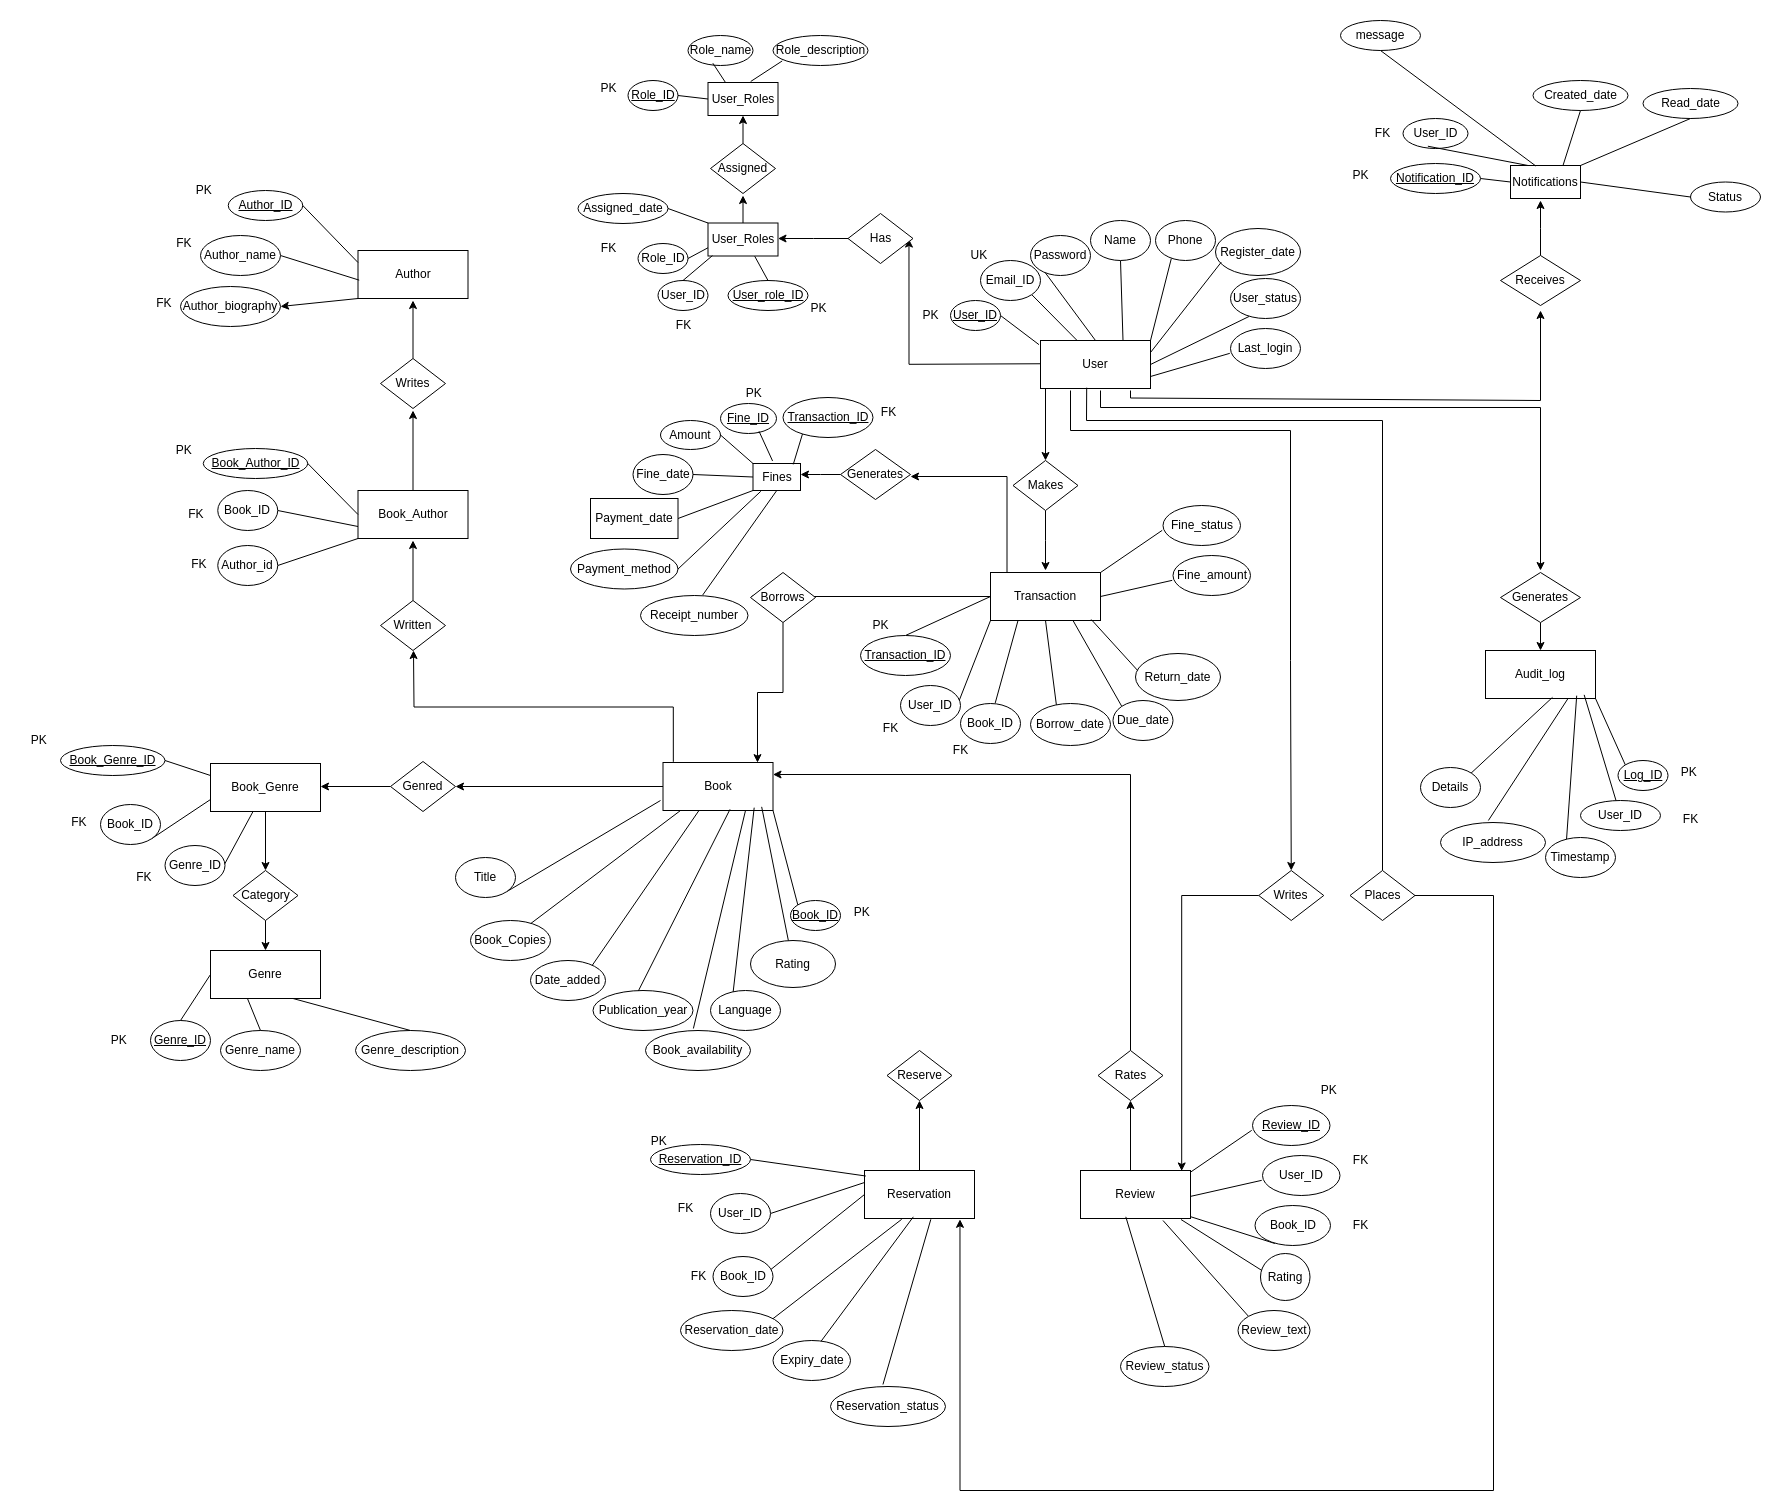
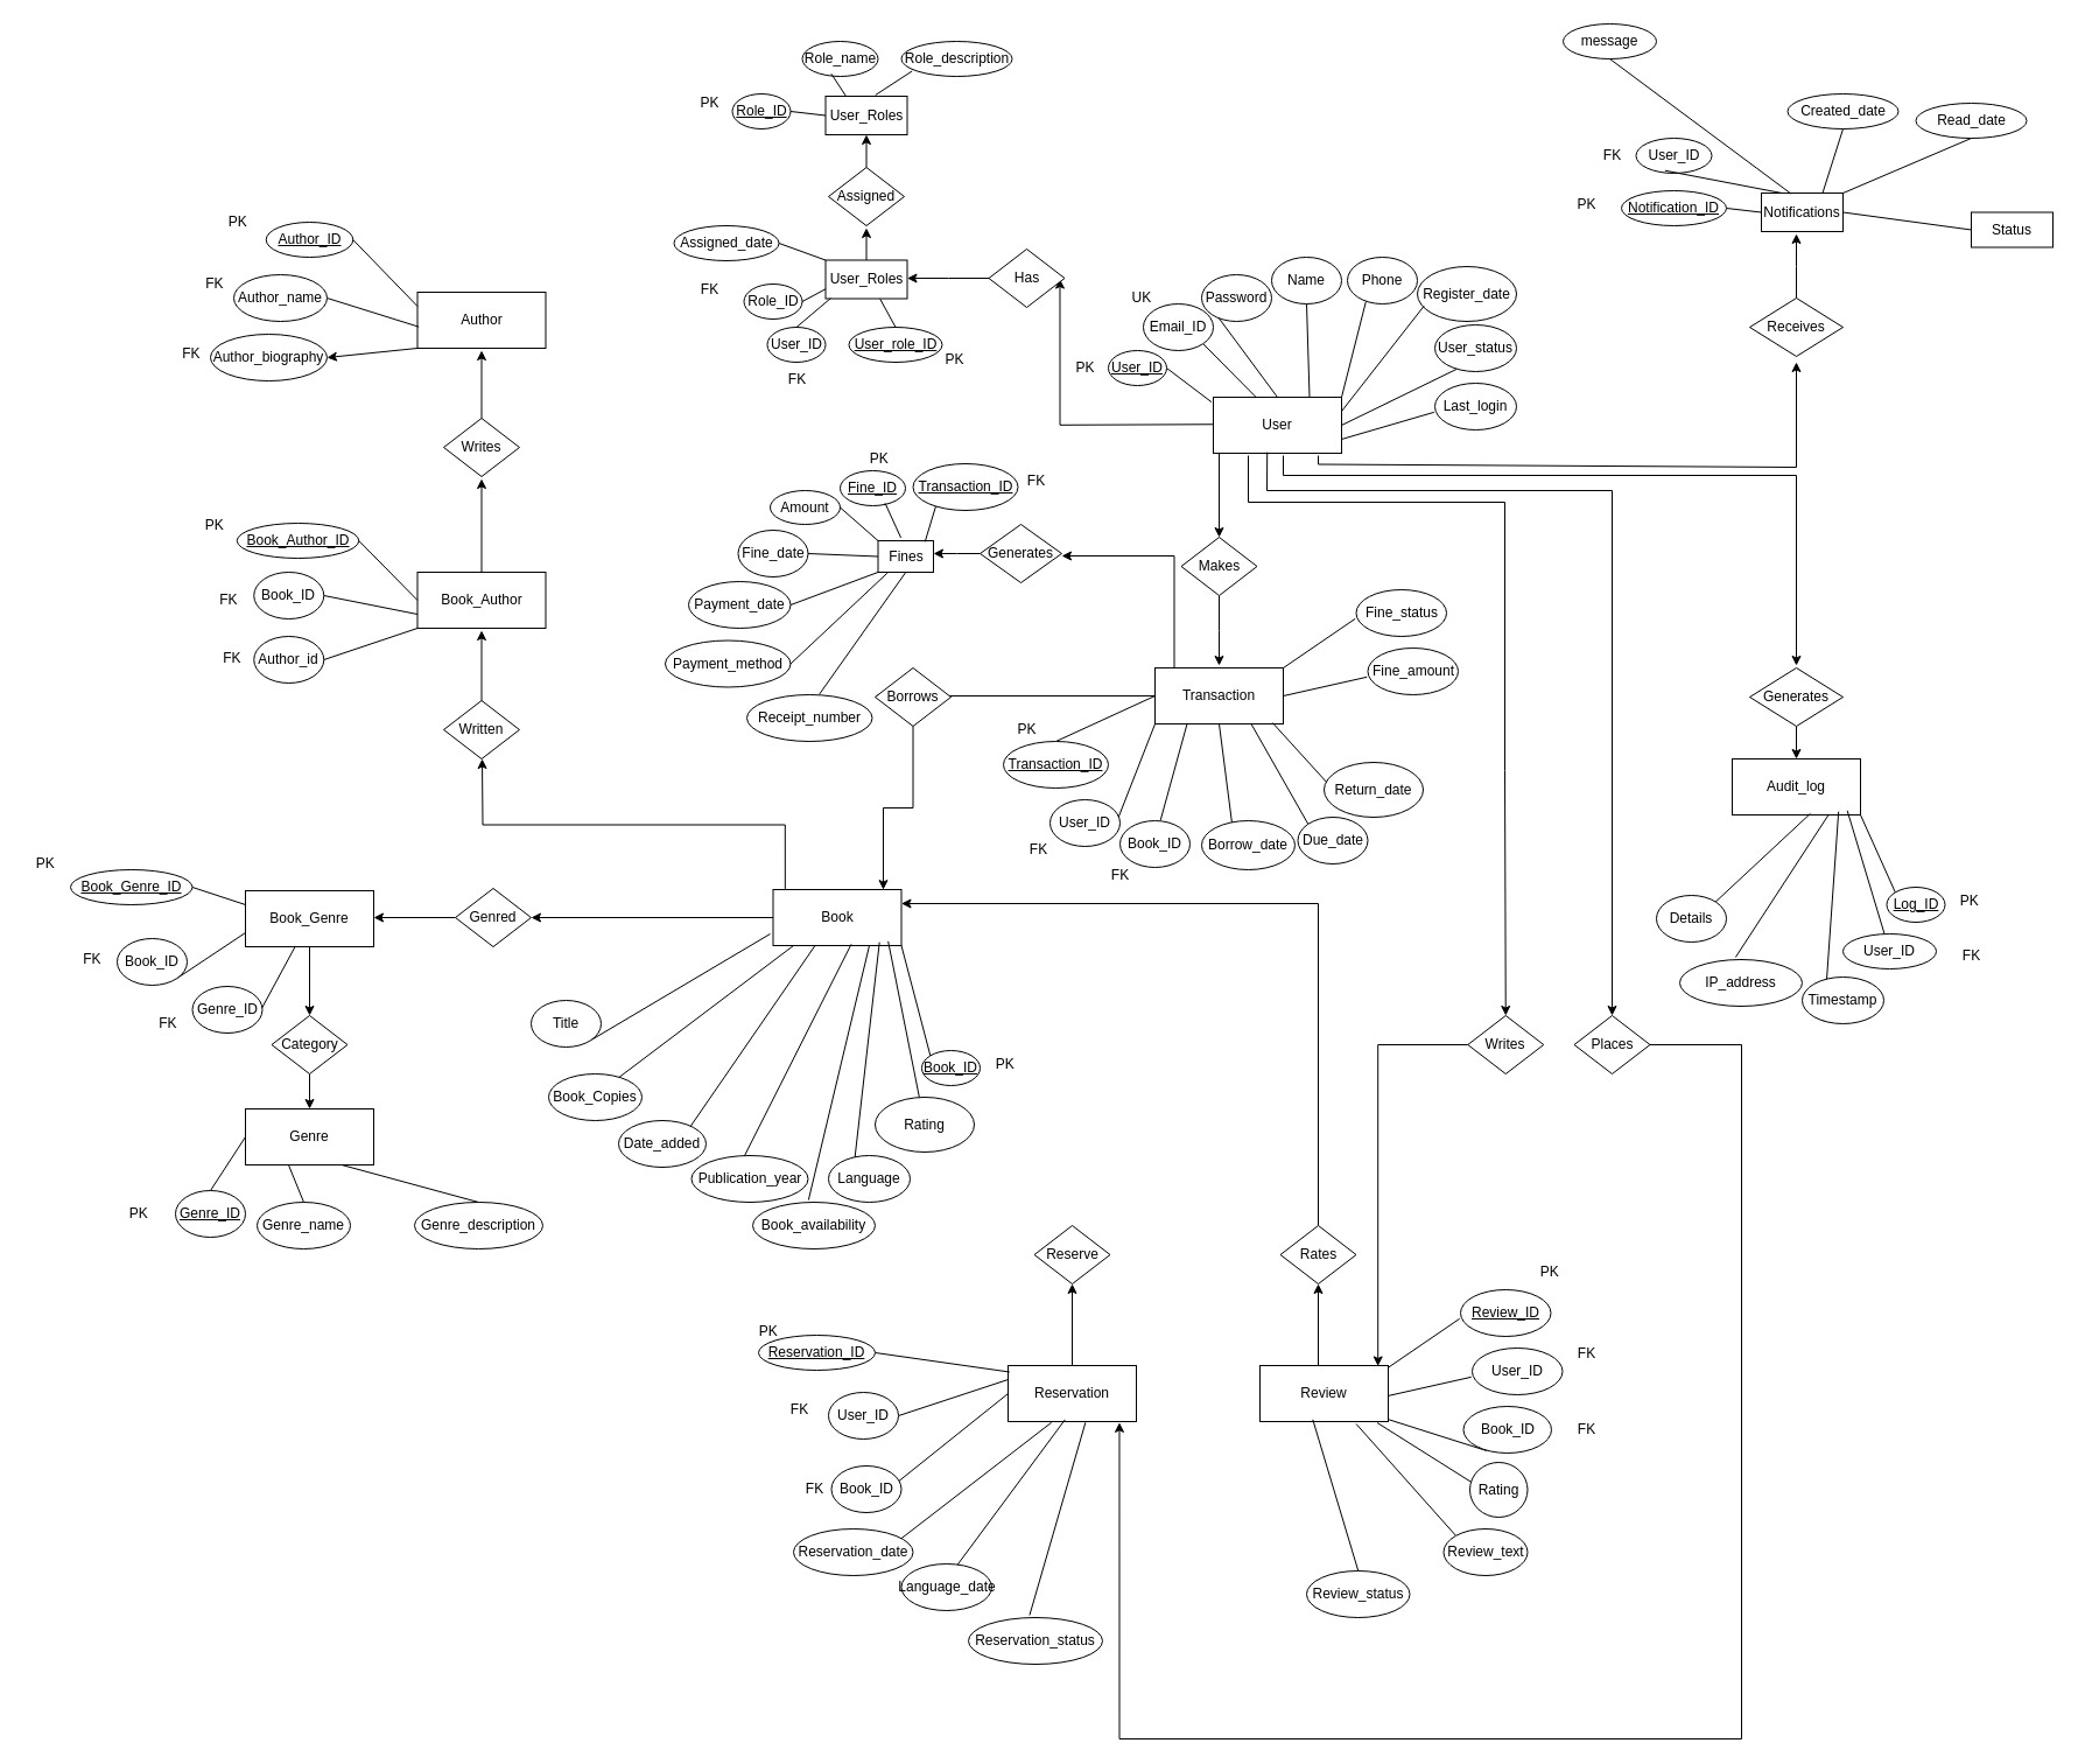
- <mxCell id="217" value="Status" style="ellipse;whiteSpace=wrap;html=1;" parent="1" vertex="1"><mxGeometry x="1690" y="181.5" width="70" height="30" as="geometry" /></mxCell>
+ <mxCell id="217" value="Status" style="whiteSpace=wrap;html=1;rounded=0;" parent="1" vertex="1"><mxGeometry x="1690" y="181.5" width="70" height="30" as="geometry" /></mxCell>
- <mxCell id="233" value="Payment_date" style="whiteSpace=wrap;html=1;rounded=0;" parent="1" vertex="1"><mxGeometry x="590" y="498" width="87.5" height="40" as="geometry" /></mxCell>
+ <mxCell id="233" value="Payment_date" style="ellipse;whiteSpace=wrap;html=1;" parent="1" vertex="1"><mxGeometry x="590" y="498" width="87.5" height="40" as="geometry" /></mxCell>
- <mxCell id="182" value="" style="endArrow=none;html=1;rounded=0;exitX=0.42;exitY=0.983;exitDx=0;exitDy=0;exitPerimeter=0;entryX=0.5;entryY=0;entryDx=0;entryDy=0;" parent="1" source="4" target="183" edge="1"><mxGeometry width="50" height="50" relative="1" as="geometry"><mxPoint x="1222.5" y="378" as="sourcePoint" /><mxPoint x="1489.5" y="870" as="targetPoint" /><Array as="points"><mxPoint x="1086" y="420" /><mxPoint x="1382" y="420" /></Array></mxGeometry></mxCell>
+ <mxCell id="182" value="" style="endArrow=classic;html=1;rounded=0;exitX=0.42;exitY=0.983;exitDx=0;exitDy=0;exitPerimeter=0;entryX=0.5;entryY=0;entryDx=0;entryDy=0;" parent="1" source="4" target="183" edge="1"><mxGeometry width="50" height="50" relative="1" as="geometry"><mxPoint x="1222.5" y="378" as="sourcePoint" /><mxPoint x="1489.5" y="870" as="targetPoint" /><Array as="points"><mxPoint x="1086" y="420" /><mxPoint x="1382" y="420" /></Array></mxGeometry></mxCell>
- <mxCell id="161" value="Expiry_date" style="ellipse;whiteSpace=wrap;html=1;" parent="1" vertex="1"><mxGeometry x="772.5" y="1340" width="77.5" height="40" as="geometry" /></mxCell>
+ <mxCell id="161" value="Language_date" style="ellipse;whiteSpace=wrap;html=1;" parent="1" vertex="1"><mxGeometry x="772.5" y="1340" width="77.5" height="40" as="geometry" /></mxCell>
